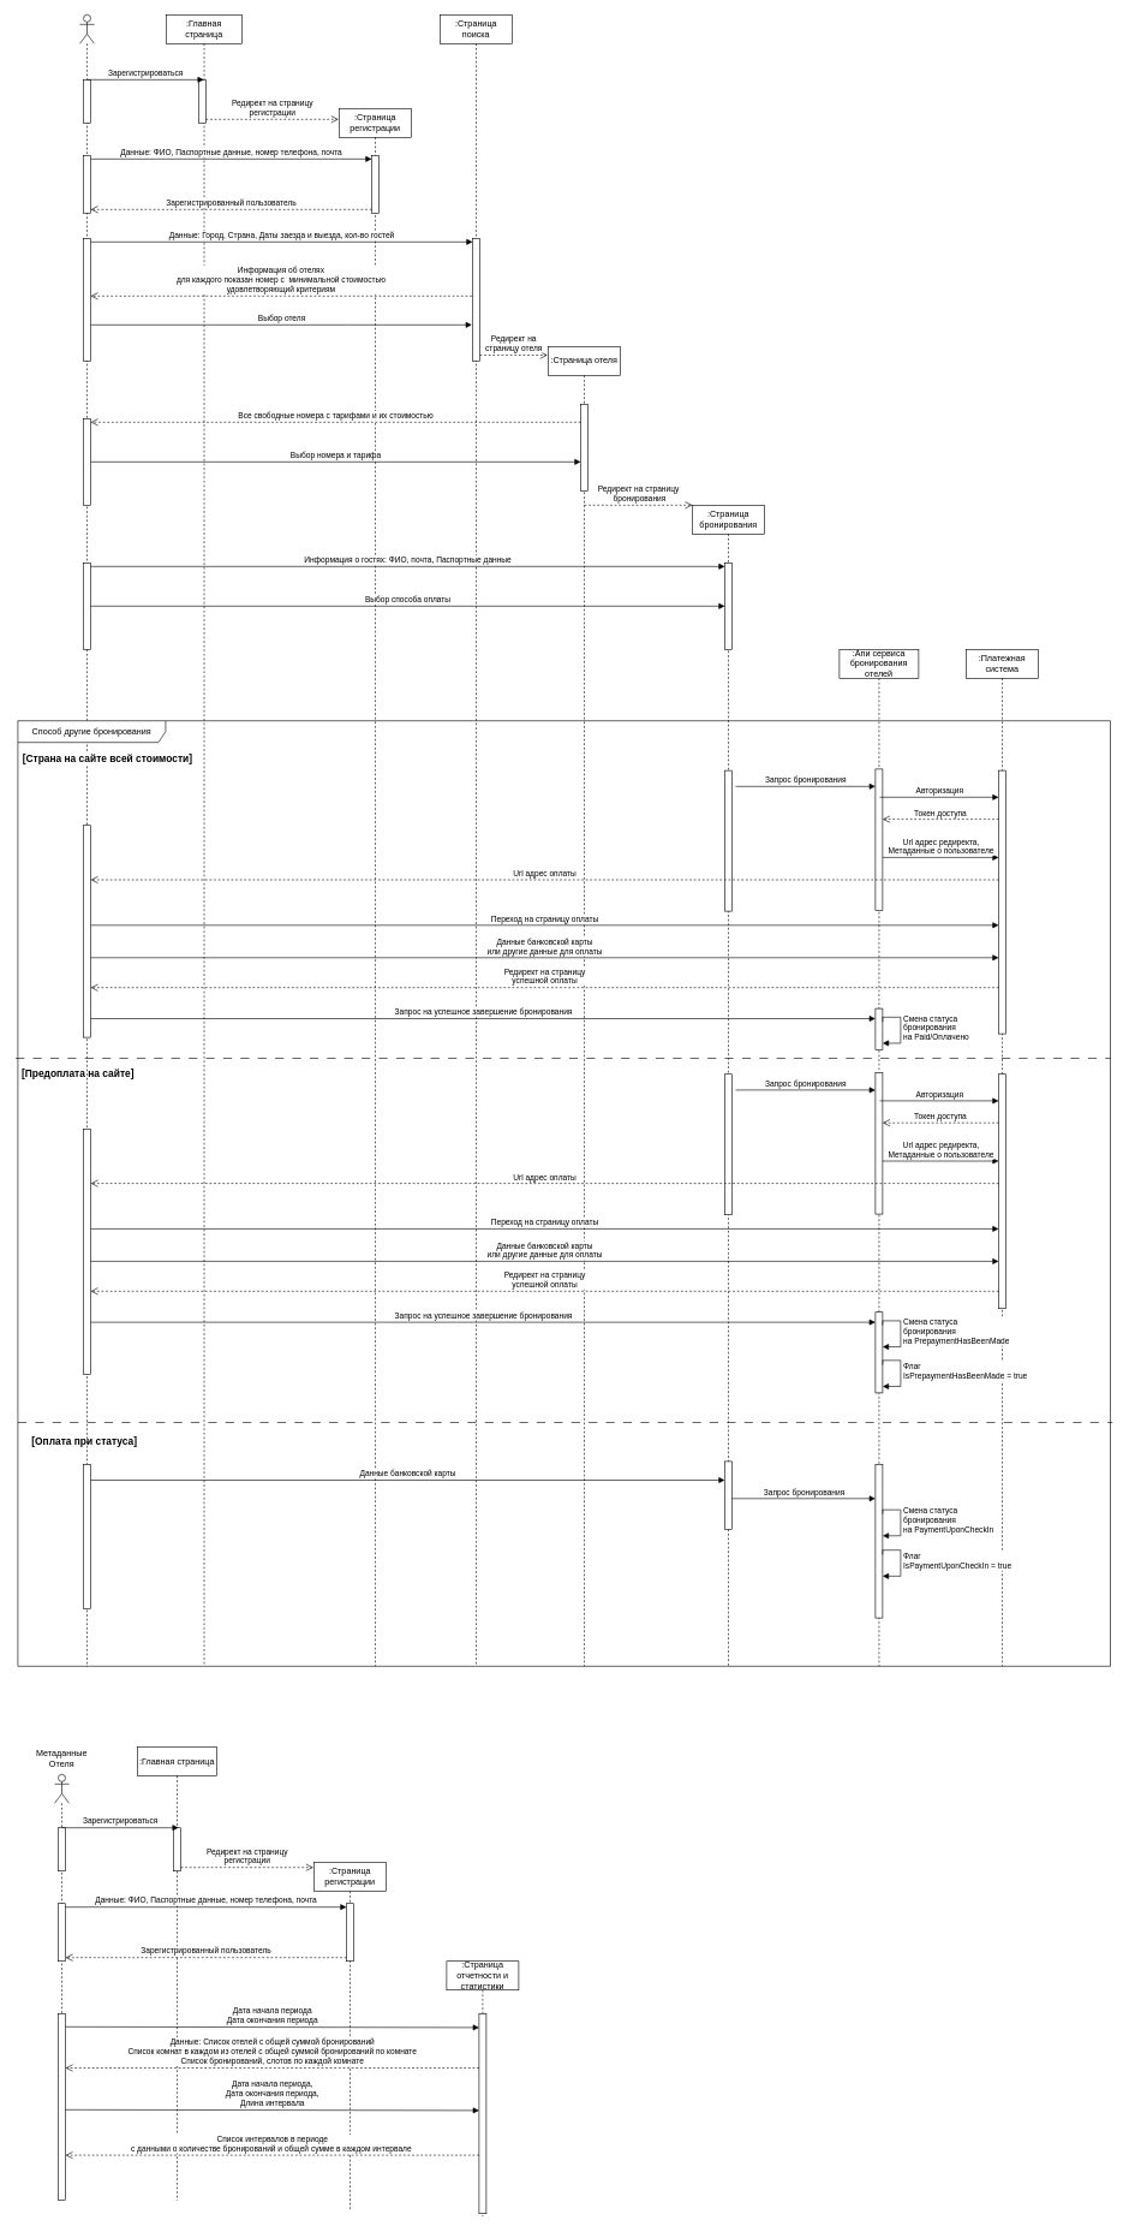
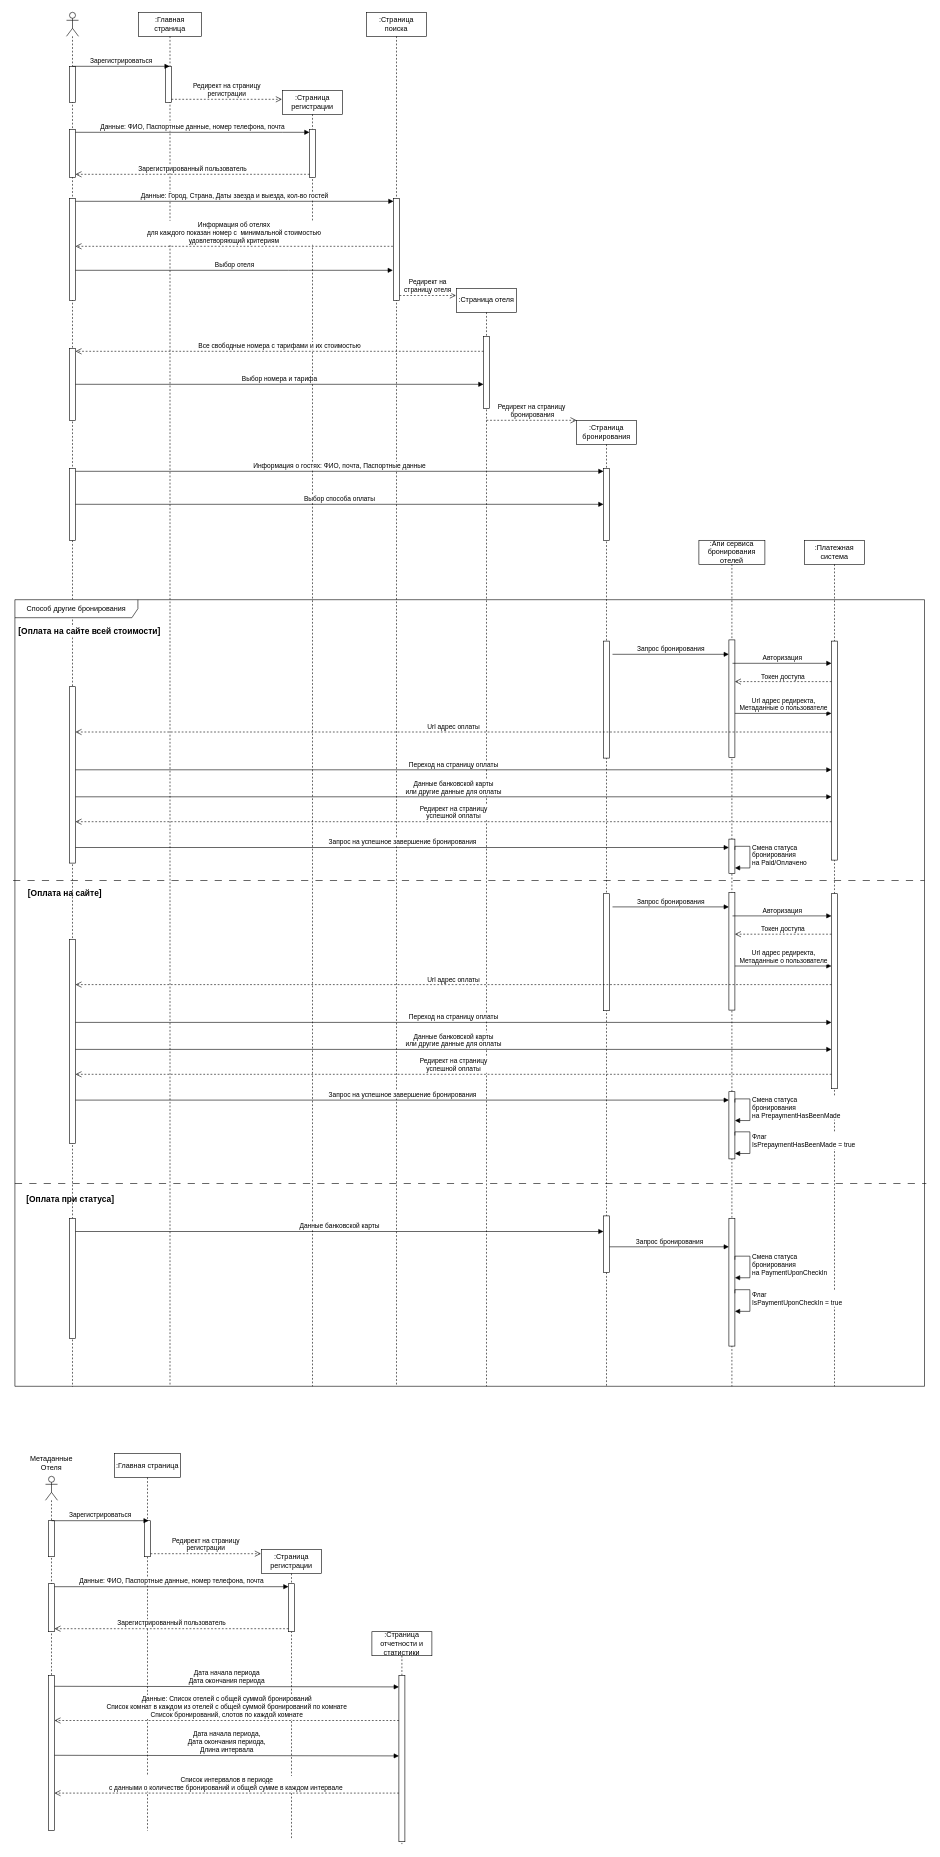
- <mxCell id="34" value="[Страна на сайте всей стоимости]" style="text;html=1;align=center;verticalAlign=middle;resizable=0;points=[];autosize=1;strokeColor=none;fillColor=none;fontStyle=1;fontSize=14;labelBackgroundColor=default;labelBorderColor=none;" vertex="1" parent="1"><mxGeometry x="20" y="1037" width="255" height="29" as="geometry" /></mxCell>
+ <mxCell id="34" value="[Оплата на сайте всей стоимости]" style="text;html=1;align=center;verticalAlign=middle;resizable=0;points=[];autosize=1;strokeColor=none;fillColor=none;fontStyle=1;fontSize=14;labelBackgroundColor=default;labelBorderColor=none;" vertex="1" parent="1"><mxGeometry x="20" y="1037" width="255" height="29" as="geometry" /></mxCell>
- <mxCell id="37" value="[Предоплата на сайте]" style="text;html=1;align=center;verticalAlign=middle;resizable=0;points=[];autosize=1;strokeColor=none;fillColor=none;fontStyle=1;fontSize=14;" vertex="1" parent="1"><mxGeometry x="20" y="1474" width="174" height="29" as="geometry" /></mxCell>
+ <mxCell id="37" value="[Оплата на сайте]" style="text;html=1;align=center;verticalAlign=middle;resizable=0;points=[];autosize=1;strokeColor=none;fillColor=none;fontStyle=1;fontSize=14;" vertex="1" parent="1"><mxGeometry x="20" y="1474" width="174" height="29" as="geometry" /></mxCell>
